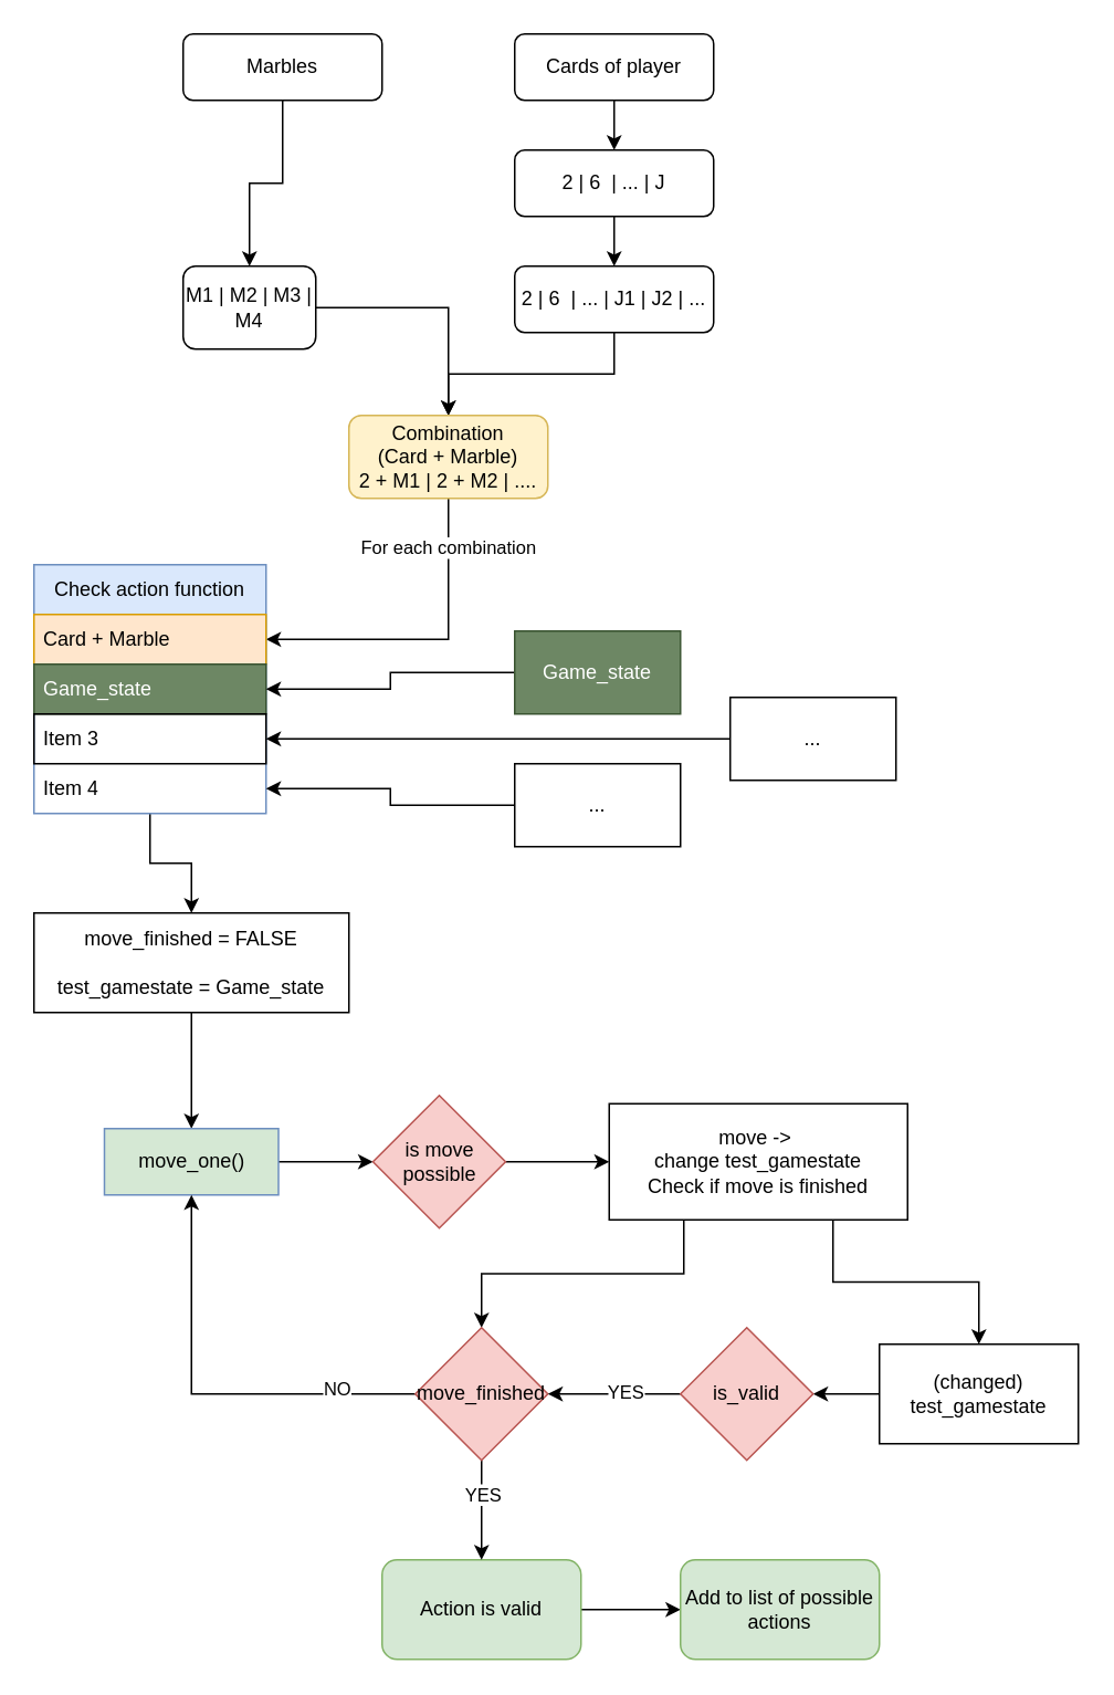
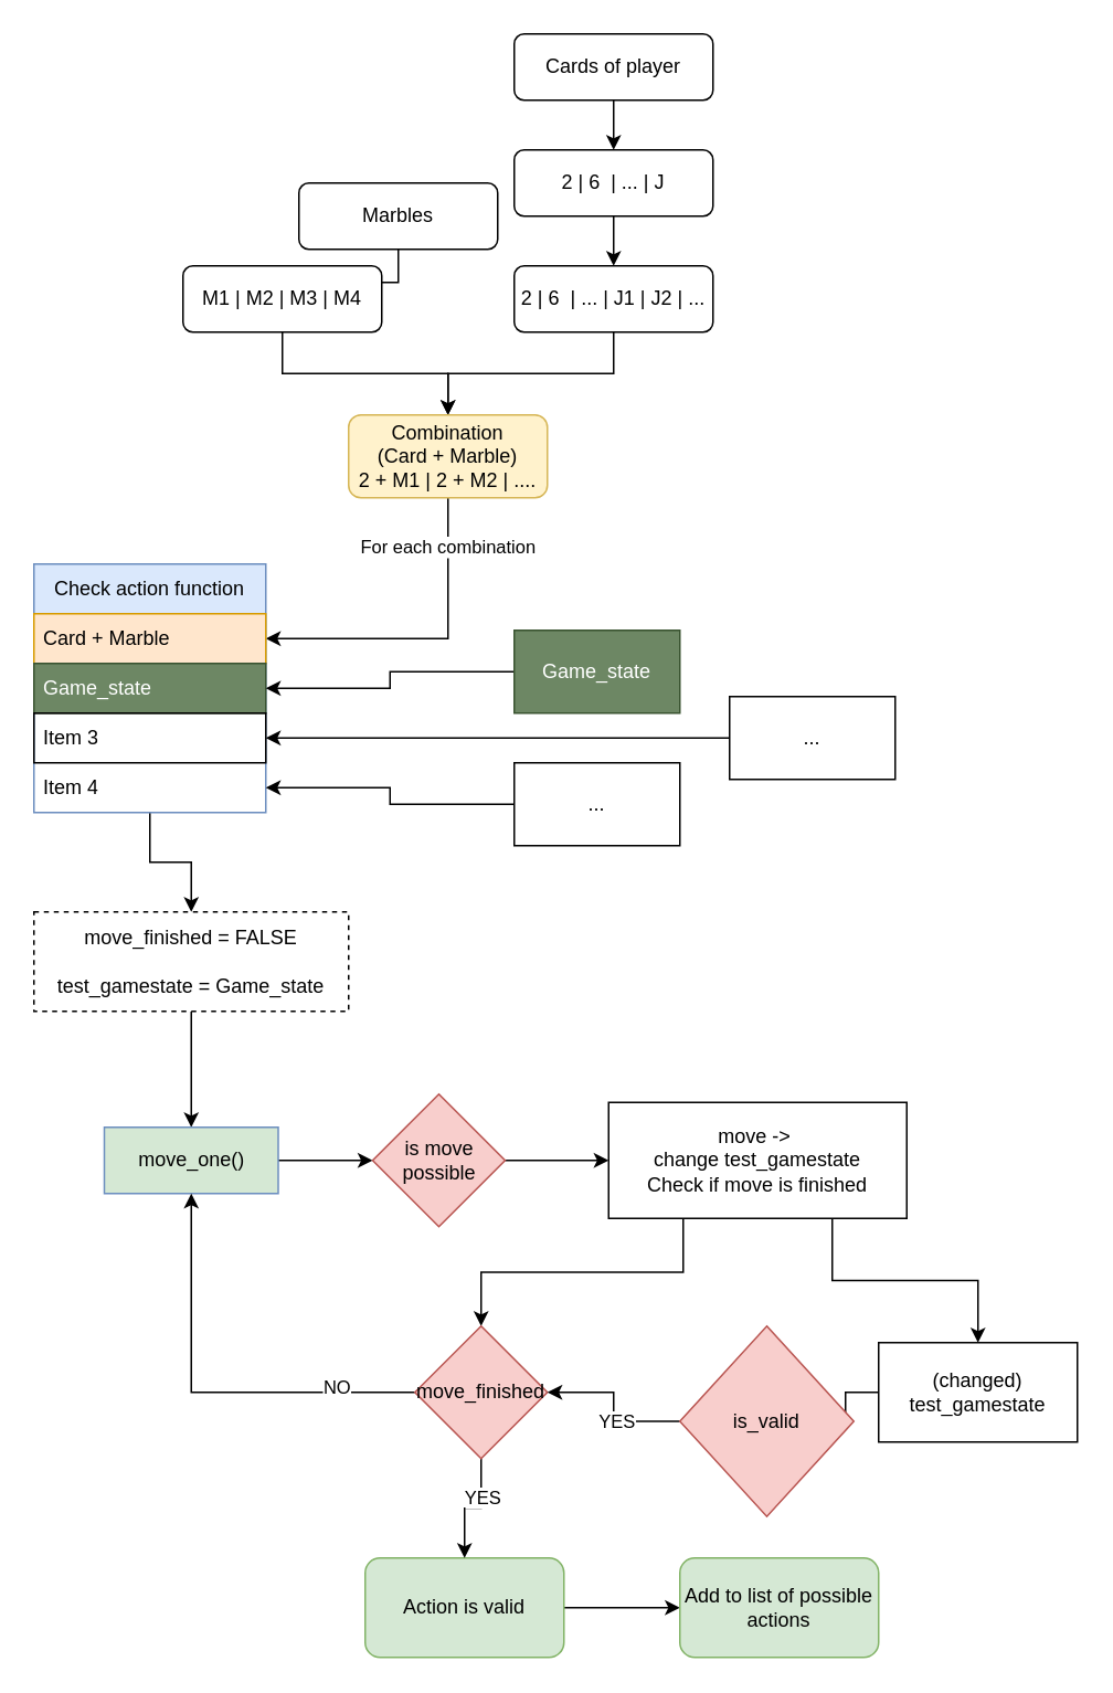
- <mxCell id="9" value="Marbles" style="rounded=1;whiteSpace=wrap;html=1;fontSize=12;glass=0;strokeWidth=1;shadow=0;" vertex="1" parent="1"><mxGeometry x="110" y="20" width="120" height="40" as="geometry" /></mxCell>
+ <mxCell id="9" value="Marbles" style="rounded=1;whiteSpace=wrap;html=1;fontSize=12;glass=0;strokeWidth=1;shadow=0;" vertex="1" parent="1"><mxGeometry x="180" y="110" width="120" height="40" as="geometry" /></mxCell>
- <mxCell id="11" value="M1 | M2 | M3 | M4" style="rounded=1;whiteSpace=wrap;html=1;fontSize=12;glass=0;strokeWidth=1;shadow=0;" vertex="1" parent="1"><mxGeometry x="110" y="160" width="80" height="50" as="geometry" /></mxCell>
+ <mxCell id="11" value="M1 | M2 | M3 | M4" style="rounded=1;whiteSpace=wrap;html=1;fontSize=12;glass=0;strokeWidth=1;shadow=0;" vertex="1" parent="1"><mxGeometry x="110" y="160" width="120" height="40" as="geometry" /></mxCell>
- <mxCell id="29" value="move_finished = FALSE&lt;div&gt;&lt;br&gt;&lt;/div&gt;&lt;div&gt;test_gamestate = Game_state&lt;/div&gt;" style="whiteSpace=wrap;html=1;fontStyle=0;startSize=30;" vertex="1" parent="1"><mxGeometry x="20" y="550" width="190" height="60" as="geometry" /></mxCell>
+ <mxCell id="29" value="move_finished = FALSE&lt;div&gt;&lt;br&gt;&lt;/div&gt;&lt;div&gt;test_gamestate = Game_state&lt;/div&gt;" style="whiteSpace=wrap;html=1;fontStyle=0;startSize=30;dashed=1;" vertex="1" parent="1"><mxGeometry x="20" y="550" width="190" height="60" as="geometry" /></mxCell>
- <mxCell id="48" value="is_valid" style="rhombus;whiteSpace=wrap;html=1;rounded=0;fillColor=#f8cecc;strokeColor=#b85450;" vertex="1" parent="1"><mxGeometry x="410" y="800" width="80" height="80" as="geometry" /></mxCell>
+ <mxCell id="48" value="is_valid" style="rhombus;whiteSpace=wrap;html=1;rounded=0;fillColor=#f8cecc;strokeColor=#b85450;" vertex="1" parent="1"><mxGeometry x="410" y="800" width="105" height="115" as="geometry" /></mxCell>
- <mxCell id="33" value="Action is valid" style="rounded=1;whiteSpace=wrap;html=1;fillColor=#d5e8d4;strokeColor=#82b366;" vertex="1" parent="1"><mxGeometry x="230" y="940" width="120" height="60" as="geometry" /></mxCell>
+ <mxCell id="33" value="Action is valid" style="rounded=1;whiteSpace=wrap;html=1;fillColor=#d5e8d4;strokeColor=#82b366;" vertex="1" parent="1"><mxGeometry x="220" y="940" width="120" height="60" as="geometry" /></mxCell>
